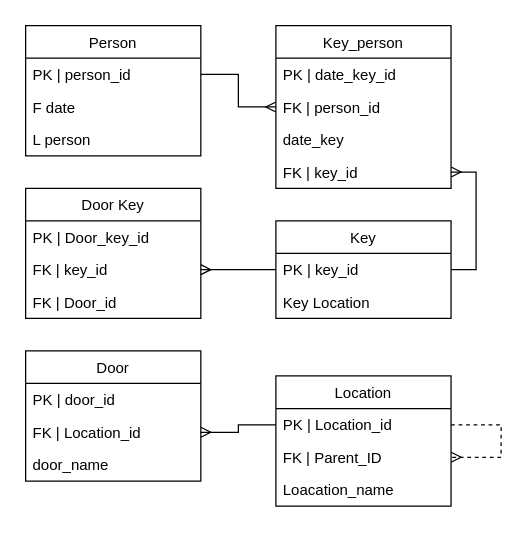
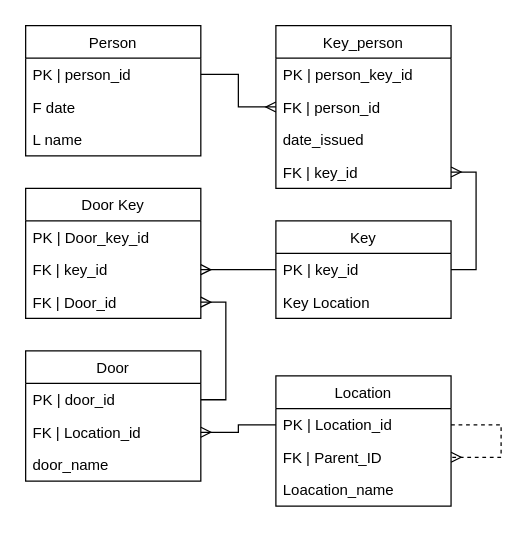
- <mxCell id="10" value="PK | date_key_id" style="text;strokeColor=none;fillColor=none;align=left;verticalAlign=top;spacingLeft=4;spacingRight=4;overflow=hidden;rotatable=0;points=[[0,0.5],[1,0.5]];portConstraint=eastwest;" vertex="1" parent="9"><mxGeometry y="26" width="140" height="26" as="geometry" /></mxCell>
+ <mxCell id="10" value="PK | person_key_id" style="text;strokeColor=none;fillColor=none;align=left;verticalAlign=top;spacingLeft=4;spacingRight=4;overflow=hidden;rotatable=0;points=[[0,0.5],[1,0.5]];portConstraint=eastwest;" vertex="1" parent="9"><mxGeometry y="26" width="140" height="26" as="geometry" /></mxCell>
- <mxCell id="5" value="L person" style="text;strokeColor=none;fillColor=none;align=left;verticalAlign=top;spacingLeft=4;spacingRight=4;overflow=hidden;rotatable=0;points=[[0,0.5],[1,0.5]];portConstraint=eastwest;" vertex="1" parent="2"><mxGeometry y="78" width="140" height="26" as="geometry" /></mxCell>
+ <mxCell id="5" value="L name" style="text;strokeColor=none;fillColor=none;align=left;verticalAlign=top;spacingLeft=4;spacingRight=4;overflow=hidden;rotatable=0;points=[[0,0.5],[1,0.5]];portConstraint=eastwest;" vertex="1" parent="2"><mxGeometry y="78" width="140" height="26" as="geometry" /></mxCell>
- <mxCell id="12" value="date_key" style="text;strokeColor=none;fillColor=none;align=left;verticalAlign=top;spacingLeft=4;spacingRight=4;overflow=hidden;rotatable=0;points=[[0,0.5],[1,0.5]];portConstraint=eastwest;" vertex="1" parent="9"><mxGeometry y="78" width="140" height="26" as="geometry" /></mxCell>
+ <mxCell id="12" value="date_issued" style="text;strokeColor=none;fillColor=none;align=left;verticalAlign=top;spacingLeft=4;spacingRight=4;overflow=hidden;rotatable=0;points=[[0,0.5],[1,0.5]];portConstraint=eastwest;" vertex="1" parent="9"><mxGeometry y="78" width="140" height="26" as="geometry" /></mxCell>
+ <mxCell id="30" style="edgeStyle=orthogonalEdgeStyle;rounded=0;orthogonalLoop=1;jettySize=auto;html=1;exitX=1;exitY=0.5;exitDx=0;exitDy=0;entryX=1;entryY=0.5;entryDx=0;entryDy=0;endArrow=ERmany;endFill=0;" edge="1" parent="1" source="20" target="28"><mxGeometry relative="1" as="geometry" /></mxCell>
